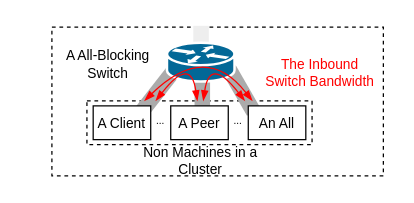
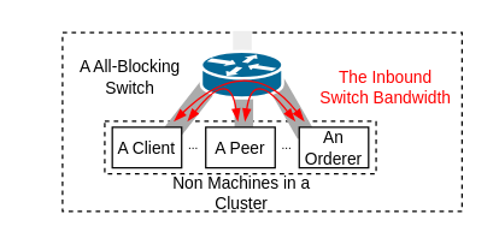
- <mxCell id="18" value="&lt;font style=&quot;font-size: 11px;&quot;&gt;An All&lt;br&gt;&lt;/font&gt;" style="text;html=1;strokeColor=none;fillColor=none;align=center;verticalAlign=middle;whiteSpace=wrap;rounded=0;fontSize=10;" parent="1" vertex="1"><mxGeometry x="194" y="86" width="54" height="24" as="geometry" /></mxCell>
+ <mxCell id="18" value="&lt;font style=&quot;font-size: 11px;&quot;&gt;An Orderer&lt;br&gt;&lt;/font&gt;" style="text;html=1;strokeColor=none;fillColor=none;align=center;verticalAlign=middle;whiteSpace=wrap;rounded=0;fontSize=10;" parent="1" vertex="1"><mxGeometry x="194" y="86" width="54" height="24" as="geometry" /></mxCell>
